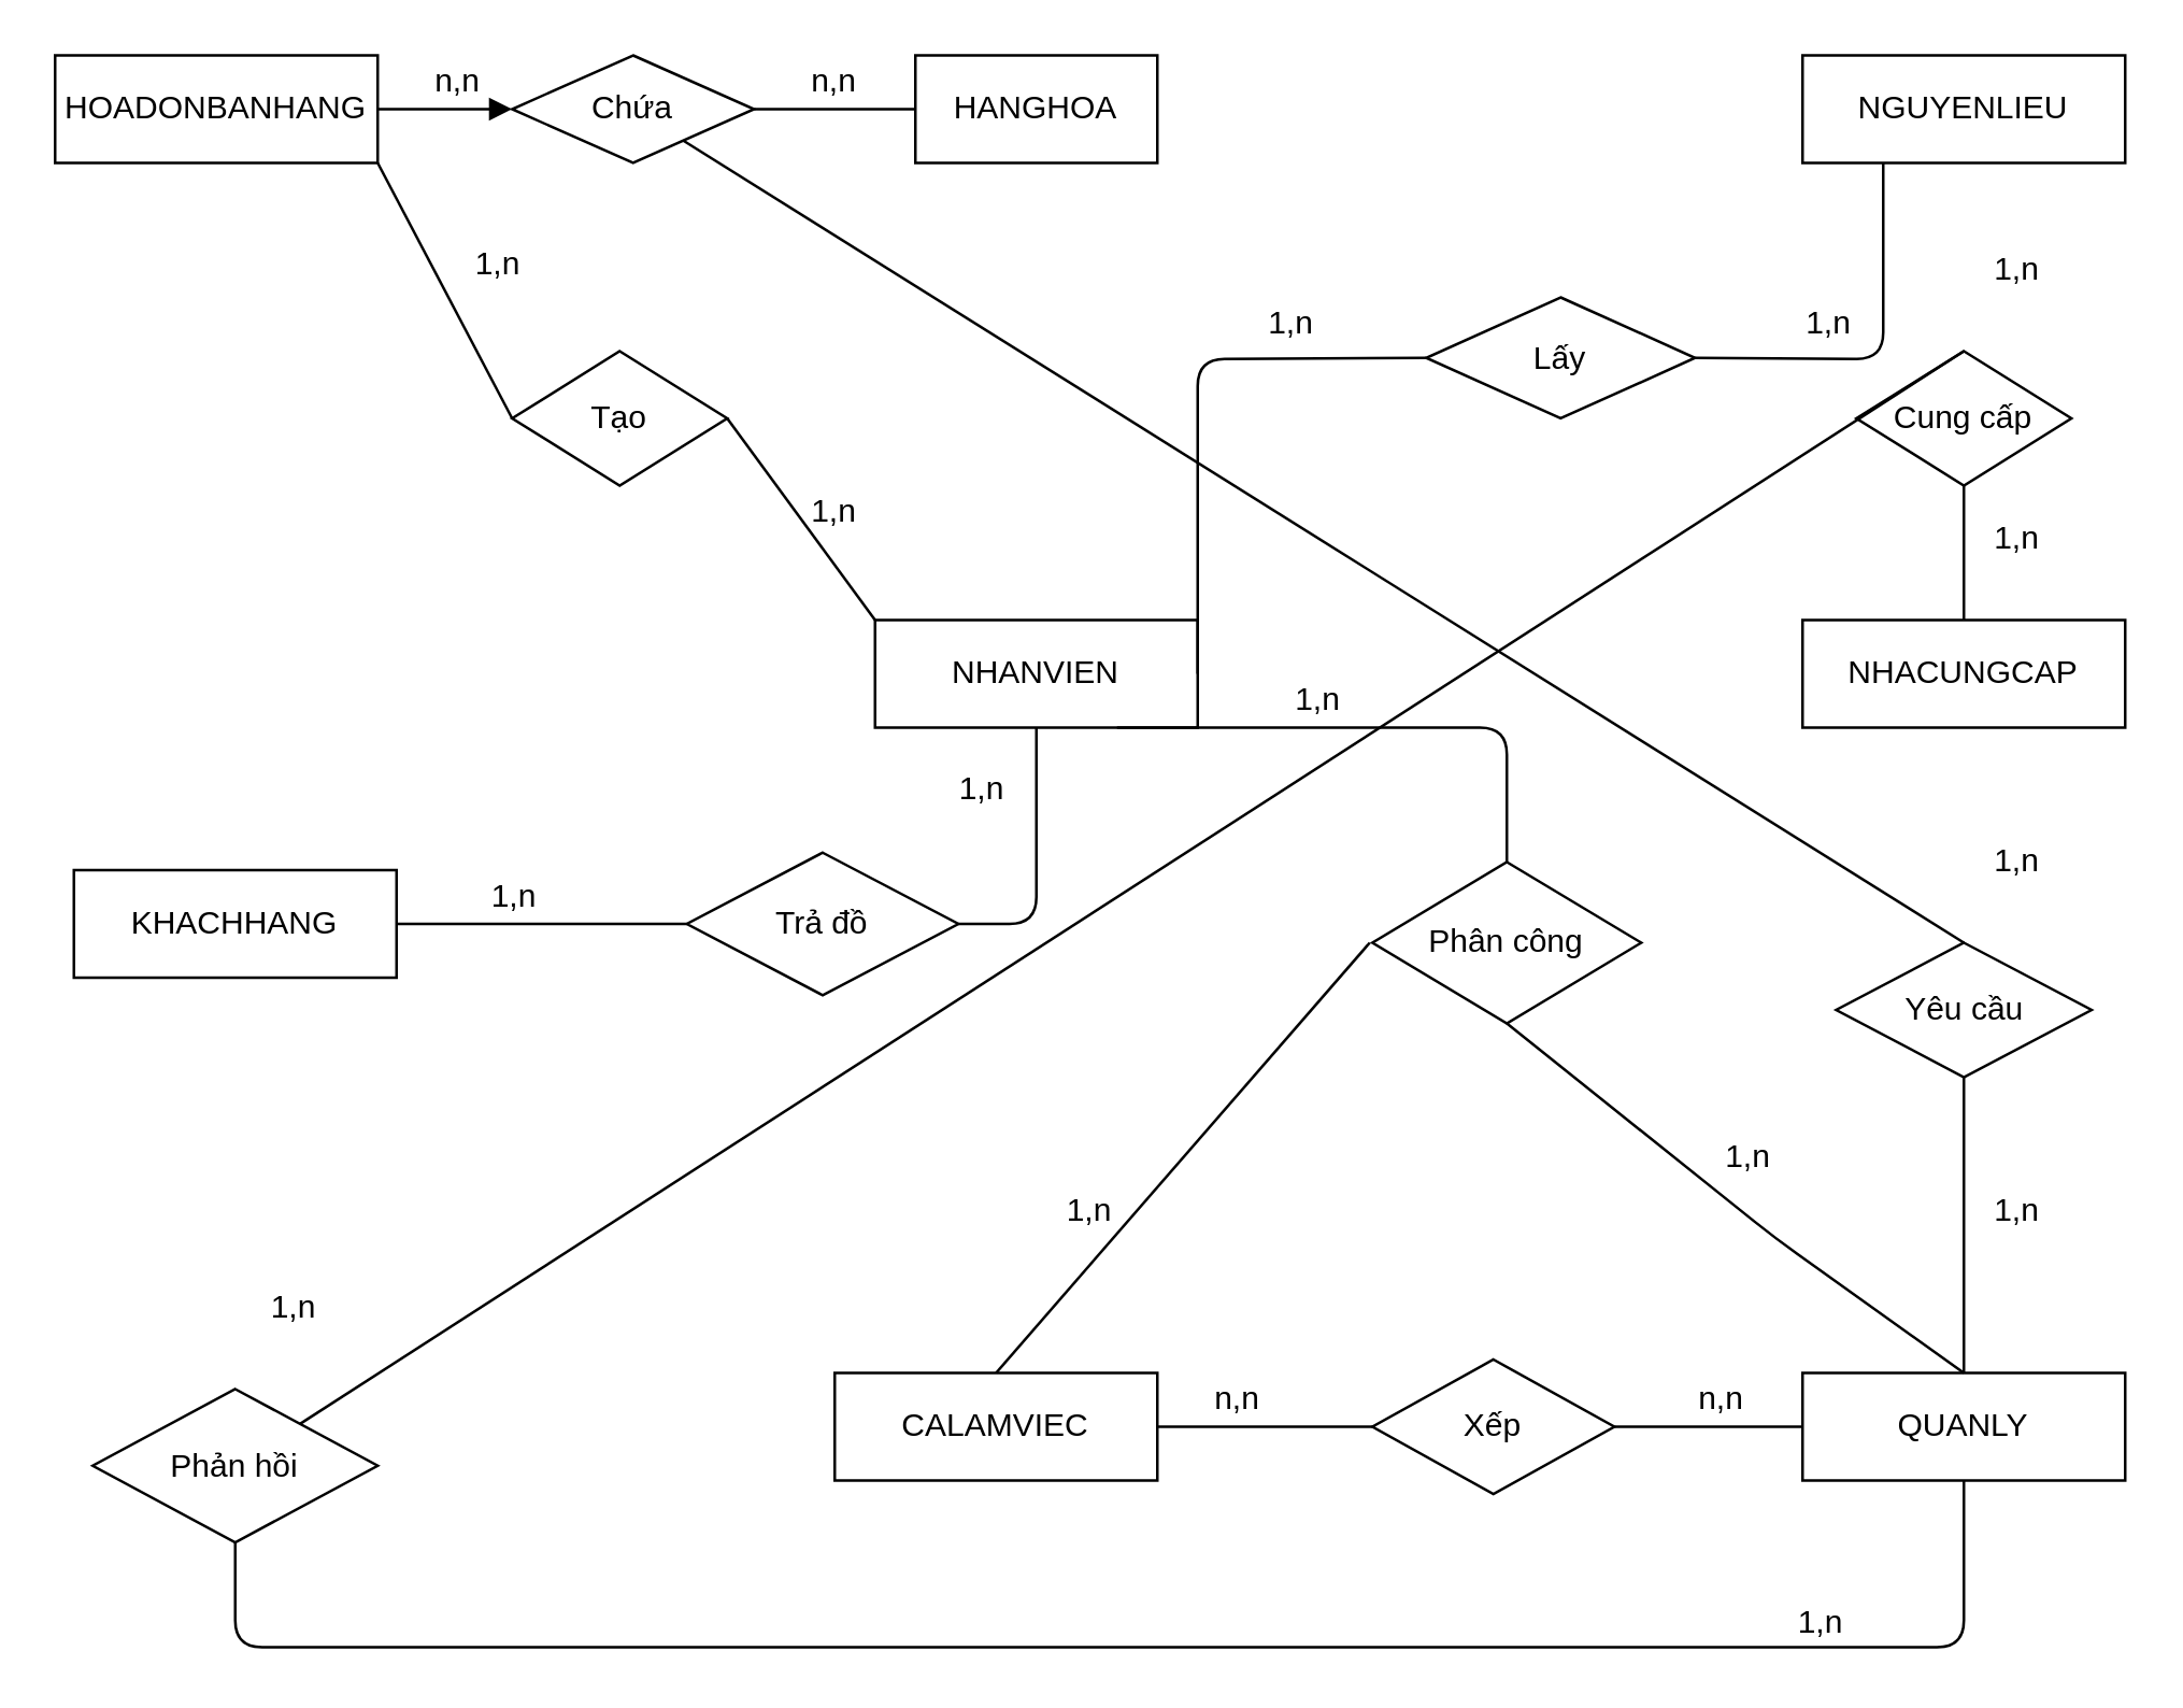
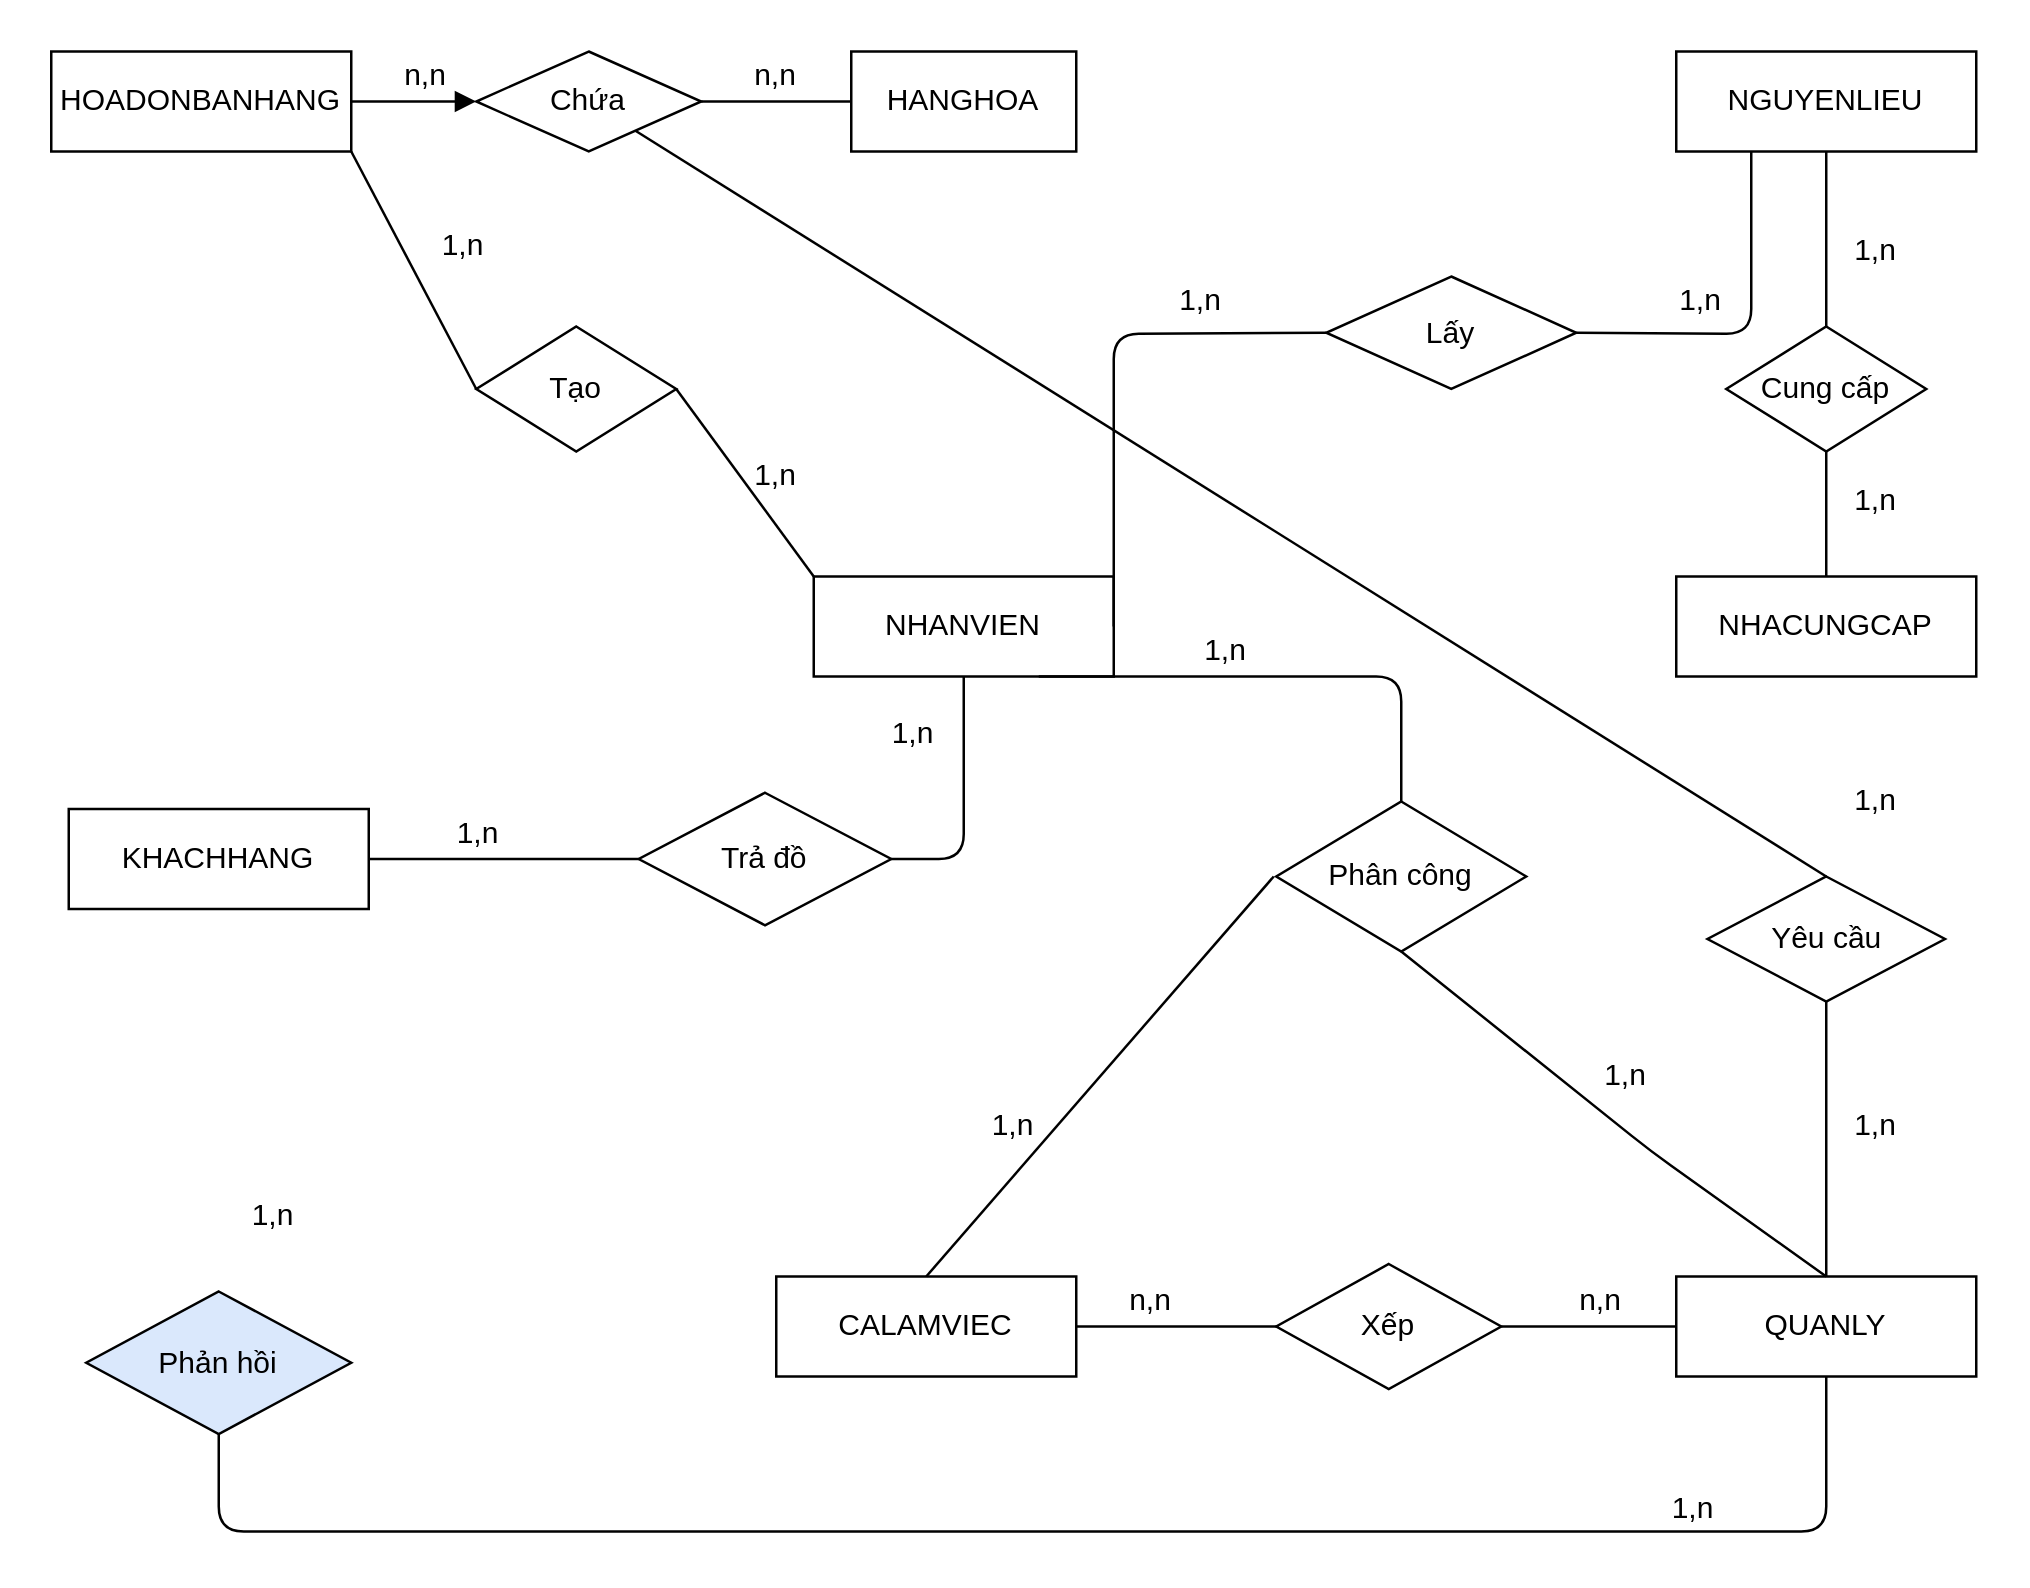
- <mxCell id="21" value="" style="endArrow=none;html=1;exitX=0.5;exitY=0;exitDx=0;exitDy=0;" parent="1" source="19" target="48" edge="1"><mxGeometry width="50" height="50" relative="1" as="geometry"><mxPoint x="390" y="310" as="sourcePoint" /><mxPoint x="440" y="260" as="targetPoint" /></mxGeometry></mxCell>
+ <mxCell id="21" value="" style="endArrow=none;html=1;entryX=0.5;entryY=1;entryDx=0;entryDy=0;exitX=0.5;exitY=0;exitDx=0;exitDy=0;" parent="1" source="19" target="13" edge="1"><mxGeometry width="50" height="50" relative="1" as="geometry"><mxPoint x="390" y="310" as="sourcePoint" /><mxPoint x="440" y="260" as="targetPoint" /></mxGeometry></mxCell>
- <mxCell id="48" value="Phản hồi" style="rhombus;whiteSpace=wrap;html=1;" vertex="1" parent="1"><mxGeometry x="34" y="516" width="106" height="57" as="geometry" /></mxCell>
+ <mxCell id="48" value="Phản hồi" style="rhombus;whiteSpace=wrap;html=1;fillColor=#dae8fc;" vertex="1" parent="1"><mxGeometry x="34" y="516" width="106" height="57" as="geometry" /></mxCell>
